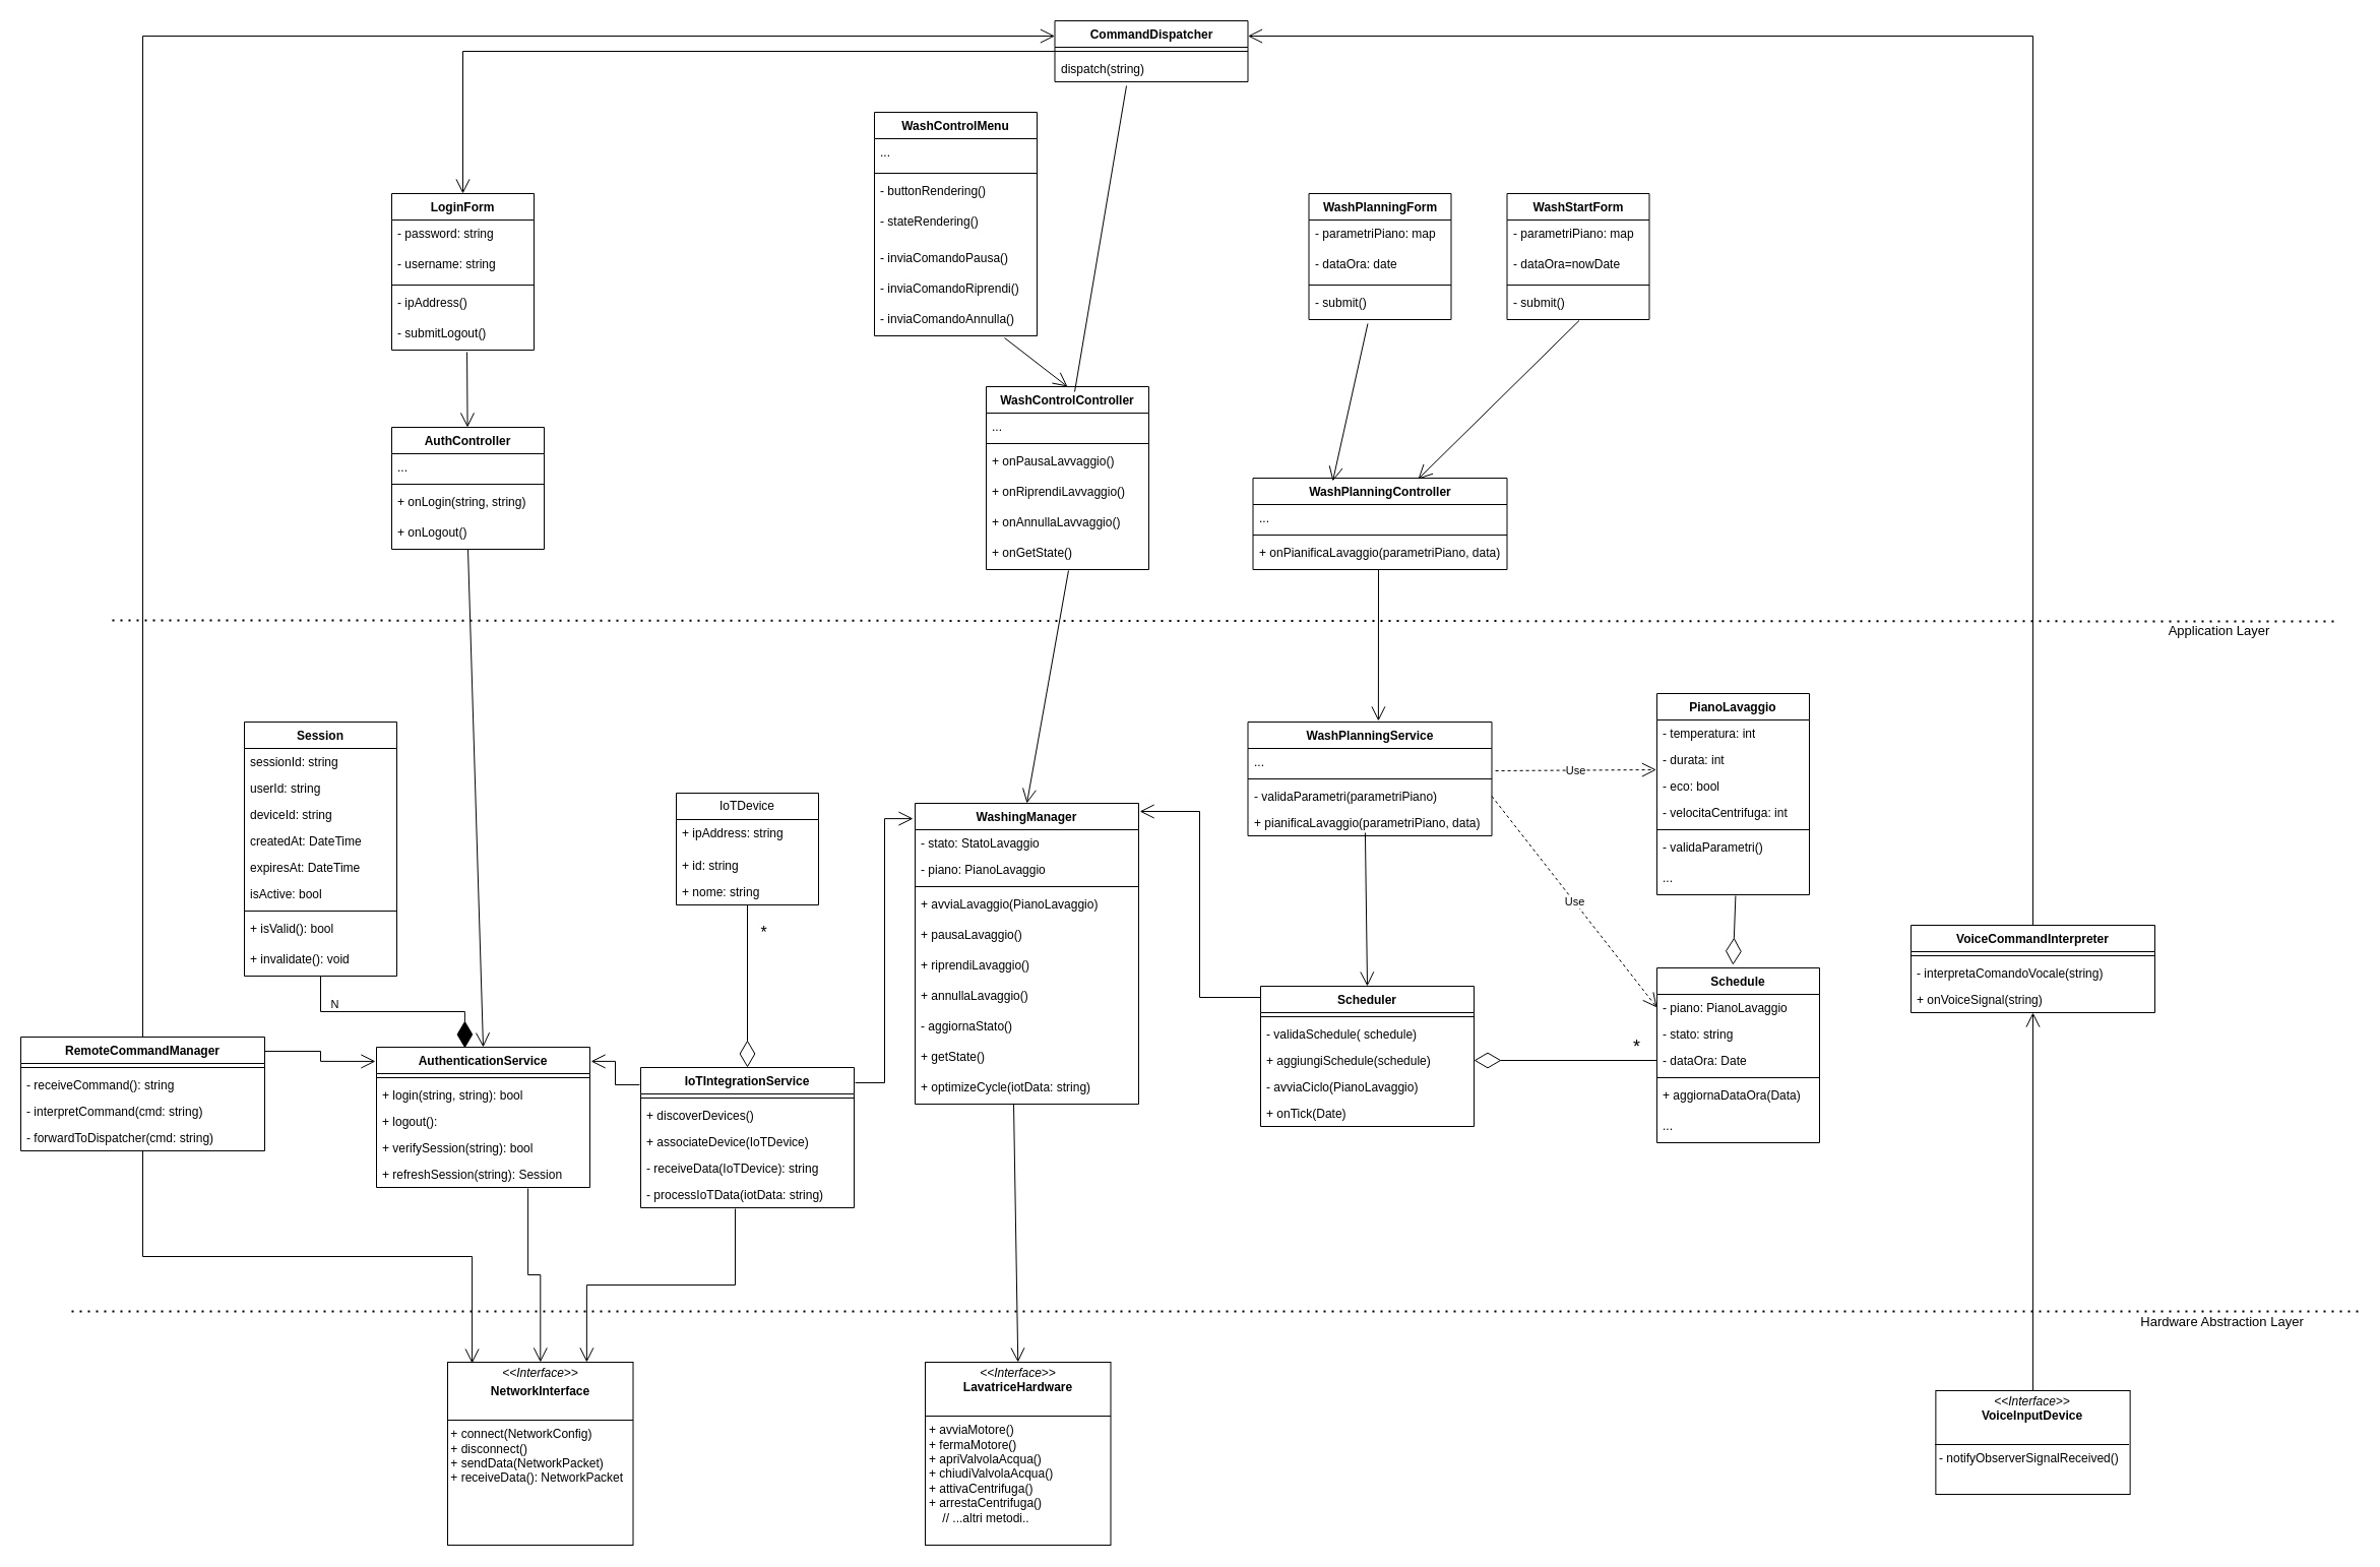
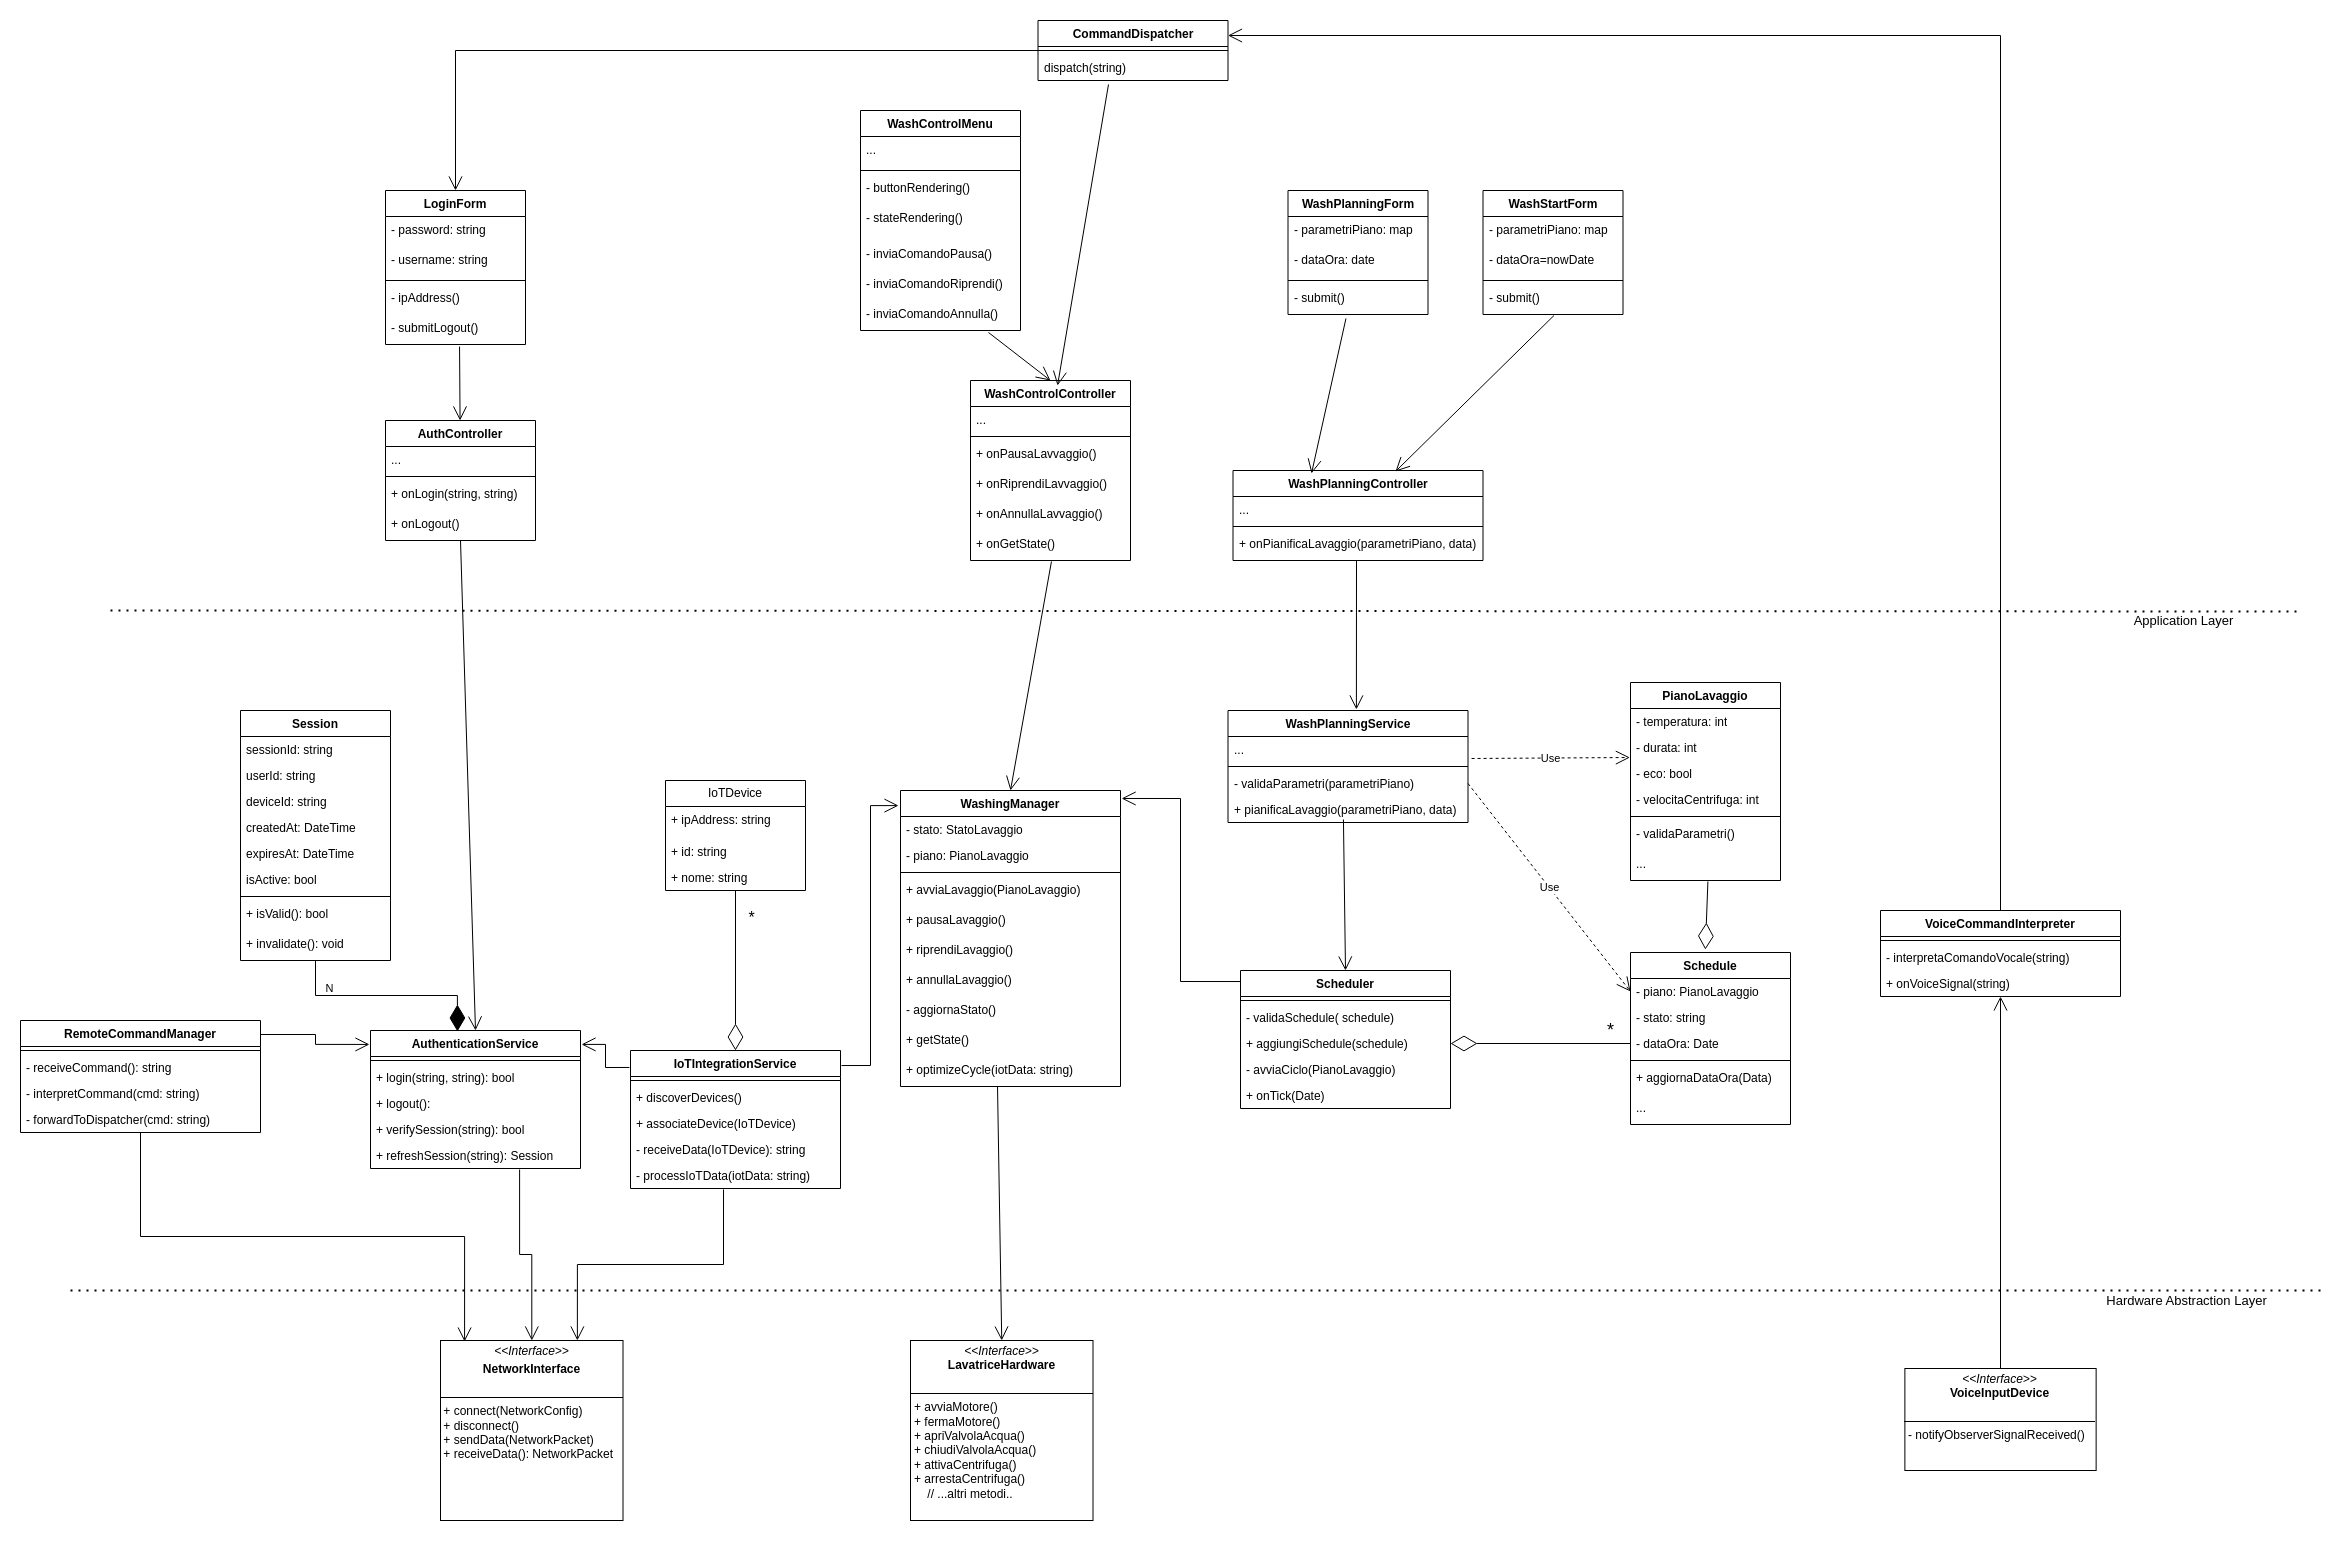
- <mxCell id="104" value="" style="endArrow=open;endFill=1;endSize=12;html=1;rounded=0;exitX=0.5;exitY=0;exitDx=0;exitDy=0;entryX=0;entryY=0.25;entryDx=0;entryDy=0;edgeStyle=orthogonalEdgeStyle;" parent="1" source="98" target="91" edge="1"><mxGeometry width="160" relative="1" as="geometry"><mxPoint x="692" y="940" as="sourcePoint" /><mxPoint x="800" y="410" as="targetPoint" /></mxGeometry></mxCell>
- <mxCell id="95" value="" style="endArrow=none;endFill=1;endSize=12;html=1;rounded=0;entryX=0.544;entryY=0.028;entryDx=0;entryDy=0;entryPerimeter=0;exitX=0.371;exitY=1.154;exitDx=0;exitDy=0;exitPerimeter=0;" parent="1" source="93" target="16" edge="1"><mxGeometry width="160" relative="1" as="geometry"><mxPoint x="1105.08" y="165.012" as="sourcePoint" /><mxPoint x="1320" y="535" as="targetPoint" /></mxGeometry></mxCell>
+ <mxCell id="95" value="" style="endArrow=open;endFill=1;endSize=12;html=1;rounded=0;entryX=0.544;entryY=0.028;entryDx=0;entryDy=0;entryPerimeter=0;exitX=0.371;exitY=1.154;exitDx=0;exitDy=0;exitPerimeter=0;" parent="1" source="93" target="16" edge="1"><mxGeometry width="160" relative="1" as="geometry"><mxPoint x="1105.08" y="165.012" as="sourcePoint" /><mxPoint x="1320" y="535" as="targetPoint" /></mxGeometry></mxCell>
